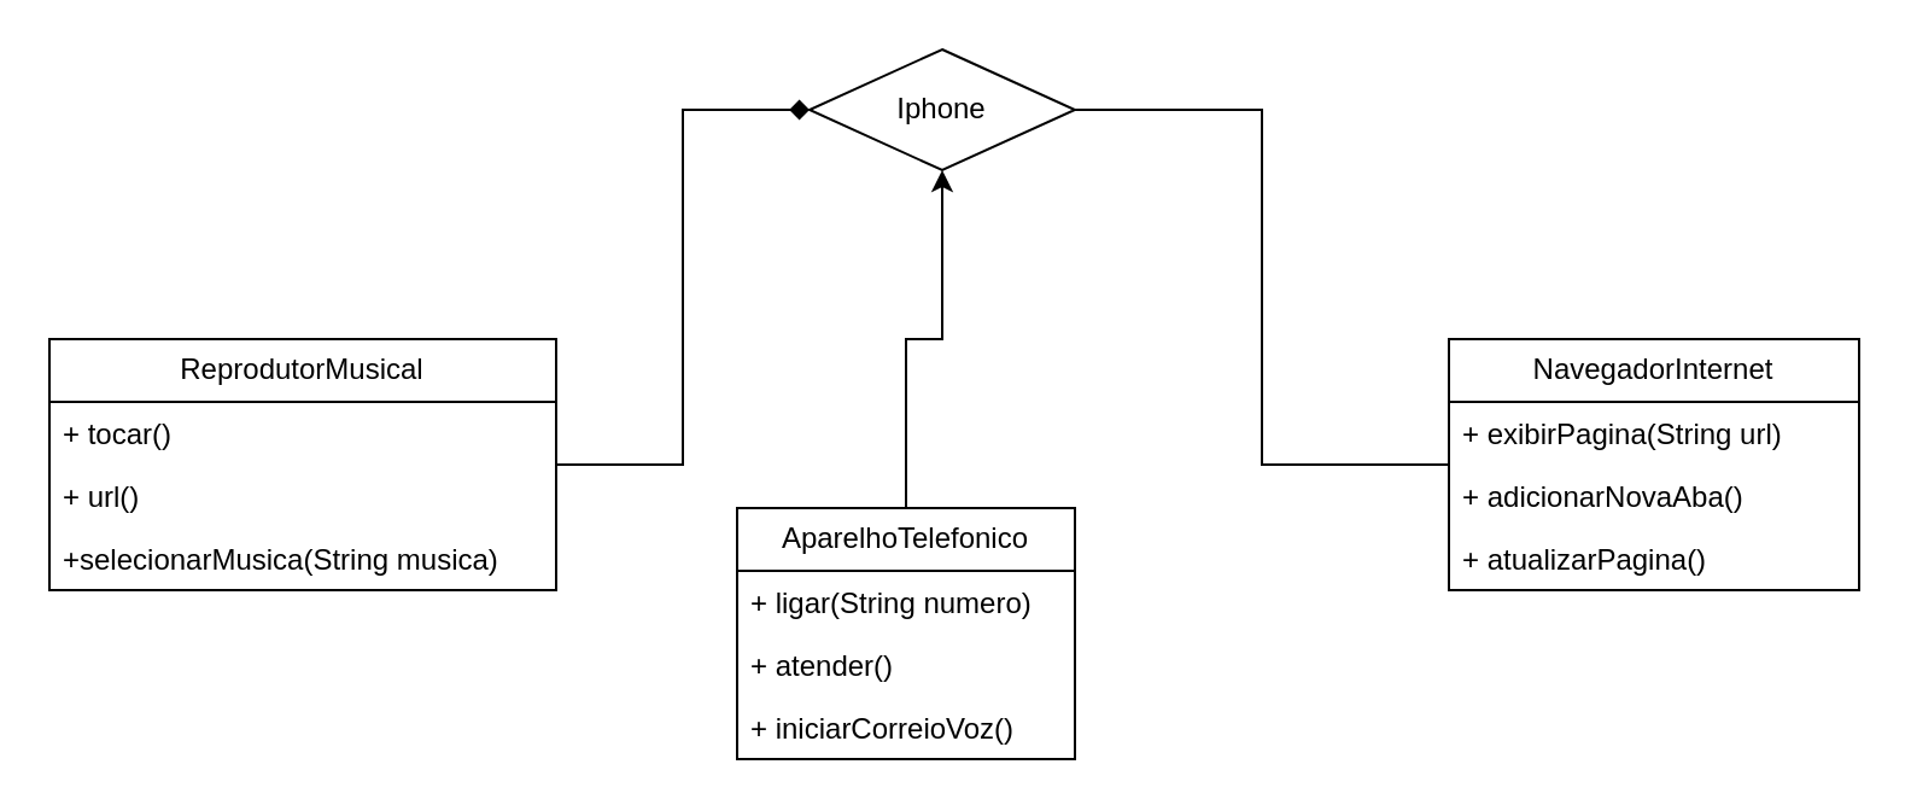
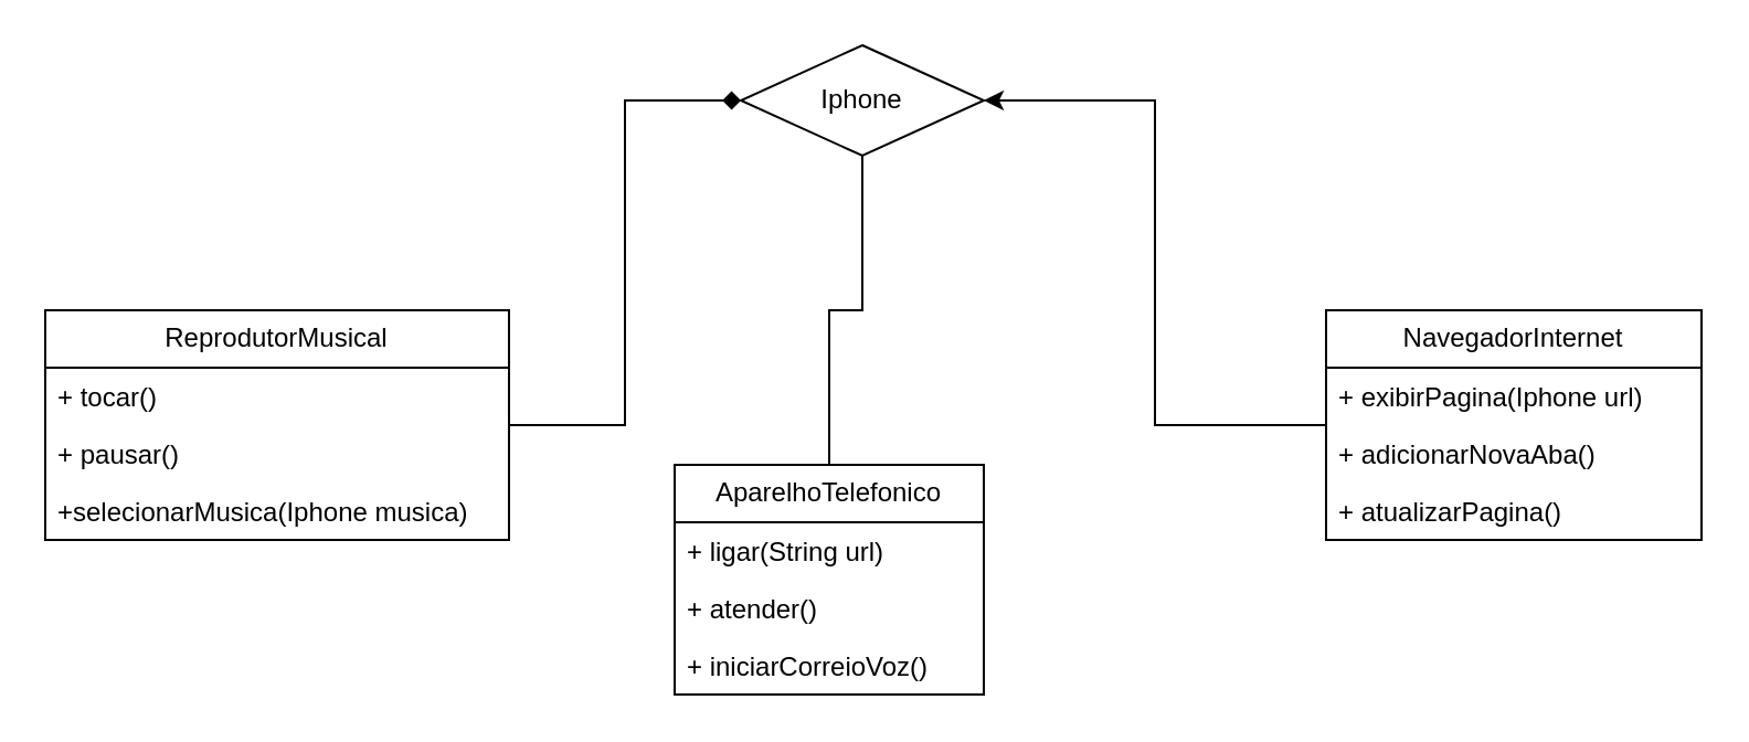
- <mxCell id="8" value="" style="edgeStyle=orthogonalEdgeStyle;rounded=0;orthogonalLoop=1;jettySize=auto;html=1;entryX=1;entryY=0.5;entryDx=0;entryDy=0;endArrow=none;" edge="1" parent="1" source="9" target="2"><mxGeometry relative="1" as="geometry"><mxPoint x="505" y="18" as="targetPoint" /></mxGeometry></mxCell>
+ <mxCell id="8" value="" style="edgeStyle=orthogonalEdgeStyle;rounded=0;orthogonalLoop=1;jettySize=auto;html=1;entryX=1;entryY=0.5;entryDx=0;entryDy=0;" edge="1" parent="1" source="9" target="2"><mxGeometry relative="1" as="geometry"><mxPoint x="505" y="18" as="targetPoint" /></mxGeometry></mxCell>
- <mxCell id="13" value="" style="edgeStyle=orthogonalEdgeStyle;rounded=0;orthogonalLoop=1;jettySize=auto;html=1;" edge="1" parent="1" source="14" target="2"><mxGeometry relative="1" as="geometry" /></mxCell>
+ <mxCell id="13" value="" style="edgeStyle=orthogonalEdgeStyle;rounded=0;orthogonalLoop=1;jettySize=auto;html=1;endArrow=none;" edge="1" parent="1" source="14" target="2"><mxGeometry relative="1" as="geometry" /></mxCell>
- <mxCell id="10" value="+ exibirPagina(String url)" style="text;strokeColor=none;fillColor=none;align=left;verticalAlign=top;spacingLeft=4;spacingRight=4;overflow=hidden;rotatable=0;points=[[0,0.5],[1,0.5]];portConstraint=eastwest;whiteSpace=wrap;html=1;" vertex="1" parent="9"><mxGeometry y="26" width="170" height="26" as="geometry" /></mxCell>
+ <mxCell id="10" value="+ exibirPagina(Iphone url)" style="text;strokeColor=none;fillColor=none;align=left;verticalAlign=top;spacingLeft=4;spacingRight=4;overflow=hidden;rotatable=0;points=[[0,0.5],[1,0.5]];portConstraint=eastwest;whiteSpace=wrap;html=1;" vertex="1" parent="9"><mxGeometry y="26" width="170" height="26" as="geometry" /></mxCell>
- <mxCell id="6" value="+ url()" style="text;strokeColor=none;fillColor=none;align=left;verticalAlign=top;spacingLeft=4;spacingRight=4;overflow=hidden;rotatable=0;points=[[0,0.5],[1,0.5]];portConstraint=eastwest;whiteSpace=wrap;html=1;" vertex="1" parent="4"><mxGeometry y="52" width="210" height="26" as="geometry" /></mxCell>
+ <mxCell id="6" value="+ pausar()" style="text;strokeColor=none;fillColor=none;align=left;verticalAlign=top;spacingLeft=4;spacingRight=4;overflow=hidden;rotatable=0;points=[[0,0.5],[1,0.5]];portConstraint=eastwest;whiteSpace=wrap;html=1;" vertex="1" parent="4"><mxGeometry y="52" width="210" height="26" as="geometry" /></mxCell>
- <mxCell id="7" value="+selecionarMusica(String musica)" style="text;strokeColor=none;fillColor=none;align=left;verticalAlign=top;spacingLeft=4;spacingRight=4;overflow=hidden;rotatable=0;points=[[0,0.5],[1,0.5]];portConstraint=eastwest;whiteSpace=wrap;html=1;" vertex="1" parent="4"><mxGeometry y="78" width="210" height="26" as="geometry" /></mxCell>
+ <mxCell id="7" value="+selecionarMusica(Iphone musica)" style="text;strokeColor=none;fillColor=none;align=left;verticalAlign=top;spacingLeft=4;spacingRight=4;overflow=hidden;rotatable=0;points=[[0,0.5],[1,0.5]];portConstraint=eastwest;whiteSpace=wrap;html=1;" vertex="1" parent="4"><mxGeometry y="78" width="210" height="26" as="geometry" /></mxCell>
- <mxCell id="15" value=" + ligar(String numero)" style="text;strokeColor=none;fillColor=none;align=left;verticalAlign=top;spacingLeft=4;spacingRight=4;overflow=hidden;rotatable=0;points=[[0,0.5],[1,0.5]];portConstraint=eastwest;whiteSpace=wrap;html=1;" vertex="1" parent="14"><mxGeometry y="26" width="140" height="26" as="geometry" /></mxCell>
+ <mxCell id="15" value=" + ligar(String url)" style="text;strokeColor=none;fillColor=none;align=left;verticalAlign=top;spacingLeft=4;spacingRight=4;overflow=hidden;rotatable=0;points=[[0,0.5],[1,0.5]];portConstraint=eastwest;whiteSpace=wrap;html=1;" vertex="1" parent="14"><mxGeometry y="26" width="140" height="26" as="geometry" /></mxCell>
